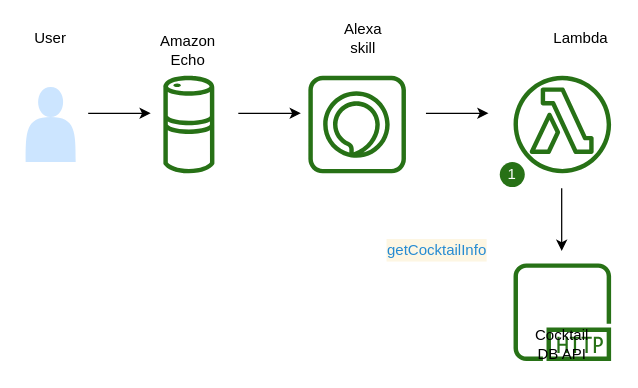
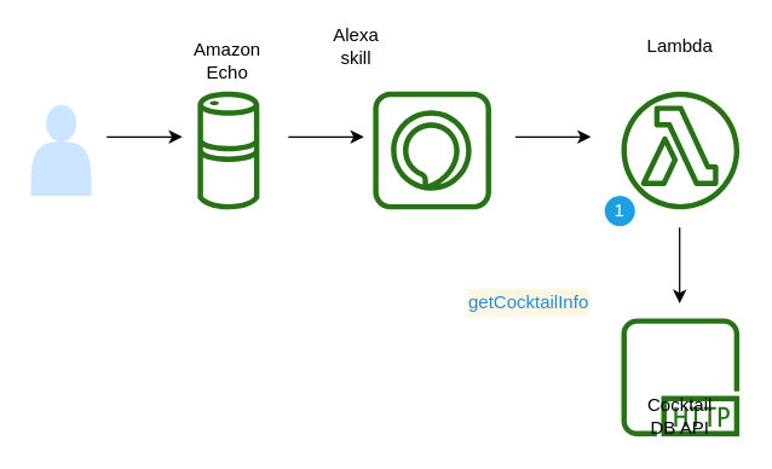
- <mxCell id="11" value="User" style="text;html=1;strokeColor=none;fillColor=none;align=center;verticalAlign=middle;whiteSpace=wrap;rounded=0;" parent="1" vertex="1"><mxGeometry x="20" y="20" width="40" height="20" as="geometry" /></mxCell>
- <mxCell id="13" value="Alexa skill" style="text;html=1;strokeColor=none;fillColor=none;align=center;verticalAlign=middle;whiteSpace=wrap;rounded=0;" parent="1" vertex="1"><mxGeometry x="270" y="20" width="40" height="20" as="geometry" /></mxCell>
+ <mxCell id="13" value="Alexa skill" style="text;html=1;strokeColor=none;fillColor=none;align=center;verticalAlign=middle;whiteSpace=wrap;rounded=0;" parent="1" vertex="1"><mxGeometry x="215" y="20" width="40" height="20" as="geometry" /></mxCell>
- <mxCell id="14" value="Lambda" style="text;html=1;strokeColor=none;fillColor=none;align=center;verticalAlign=middle;whiteSpace=wrap;rounded=0;" parent="1" vertex="1"><mxGeometry x="444" y="20" width="40" height="20" as="geometry" /></mxCell>
+ <mxCell id="14" value="Lambda" style="text;html=1;strokeColor=none;fillColor=none;align=center;verticalAlign=middle;whiteSpace=wrap;rounded=0;" parent="1" vertex="1"><mxGeometry x="429" y="20" width="40" height="20" as="geometry" /></mxCell>
- <mxCell id="17" value="1" style="ellipse;whiteSpace=wrap;html=1;aspect=fixed;fillColor=#277116;fontColor=#ffffff;strokeColor=none;" parent="1" vertex="1"><mxGeometry x="399" y="129" width="20" height="20" as="geometry" /></mxCell>
+ <mxCell id="17" value="1" style="ellipse;whiteSpace=wrap;html=1;aspect=fixed;fillColor=#1ba1e2;fontColor=#ffffff;strokeColor=none;" parent="1" vertex="1"><mxGeometry x="399" y="129" width="20" height="20" as="geometry" /></mxCell>
